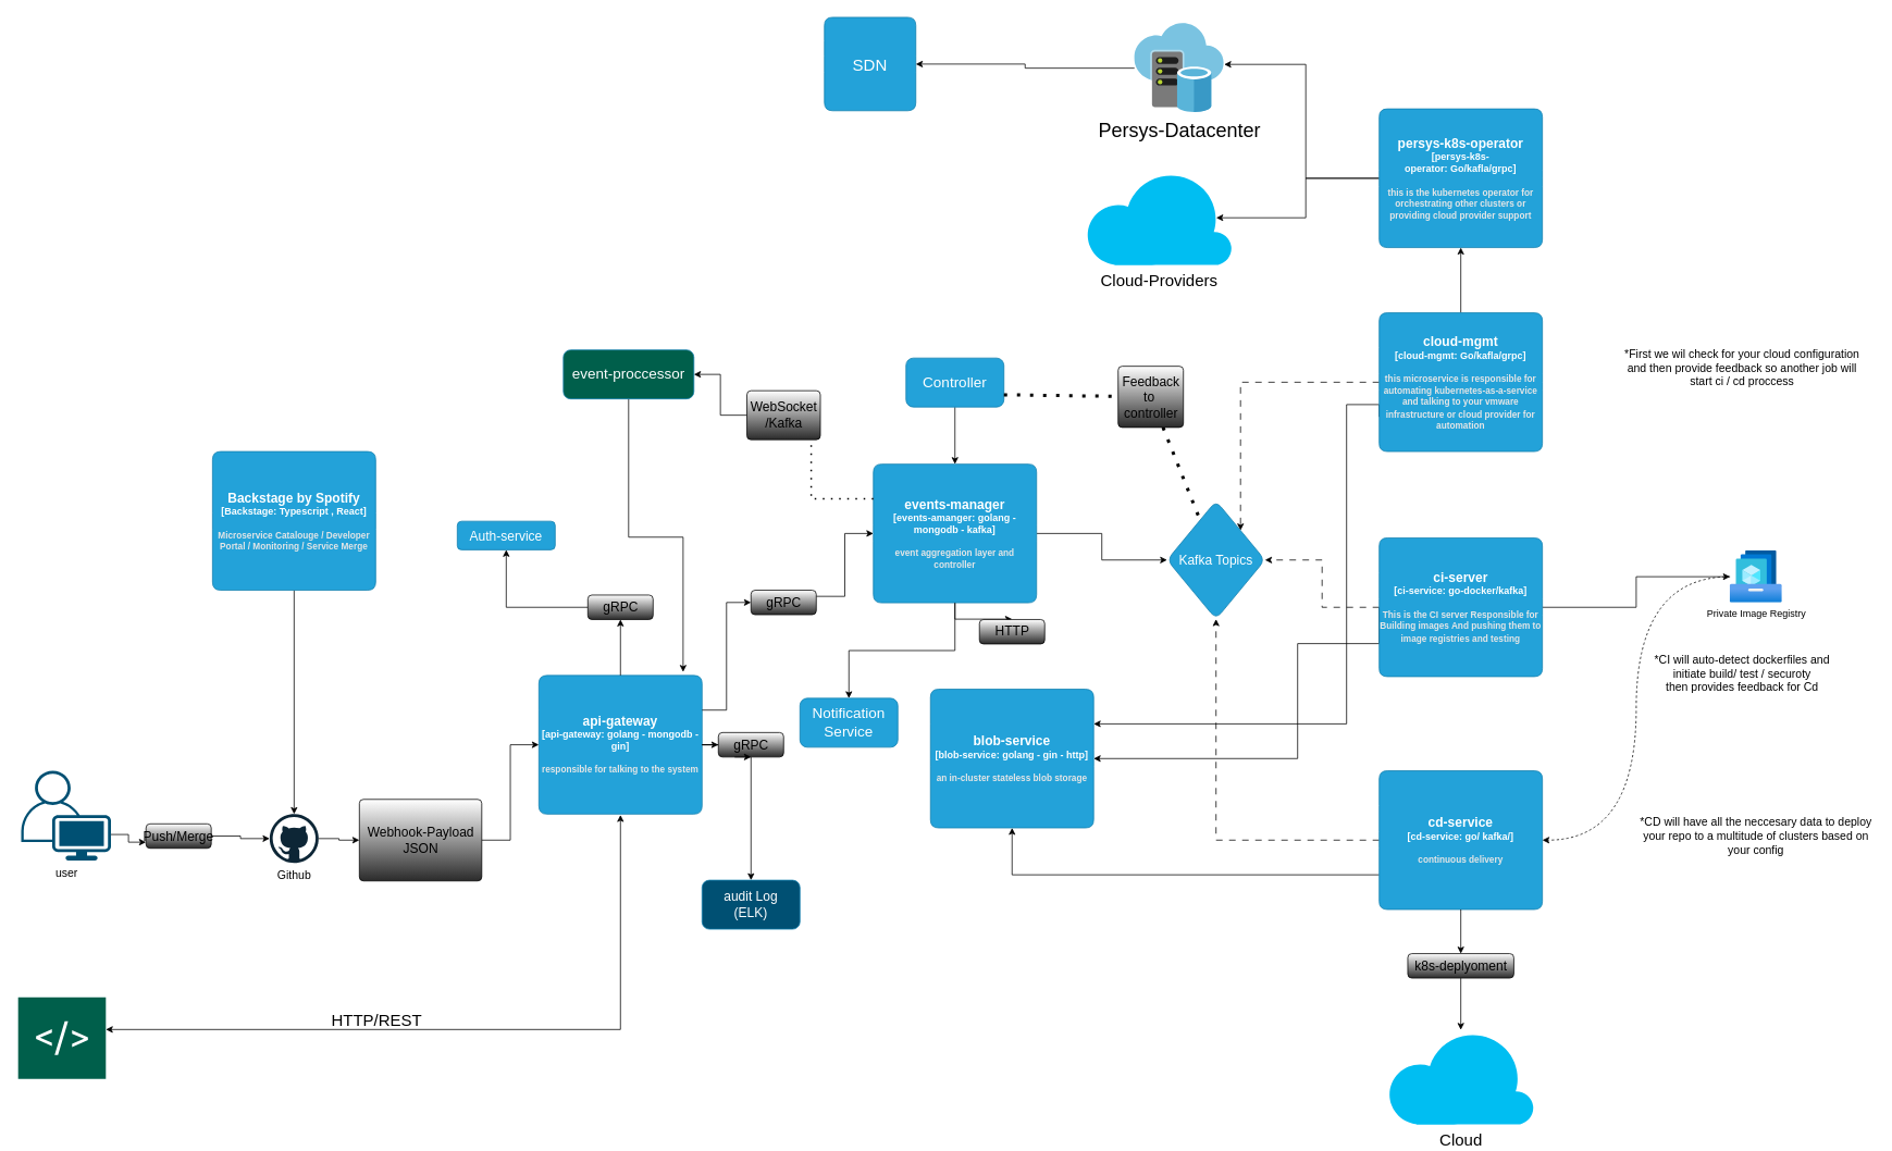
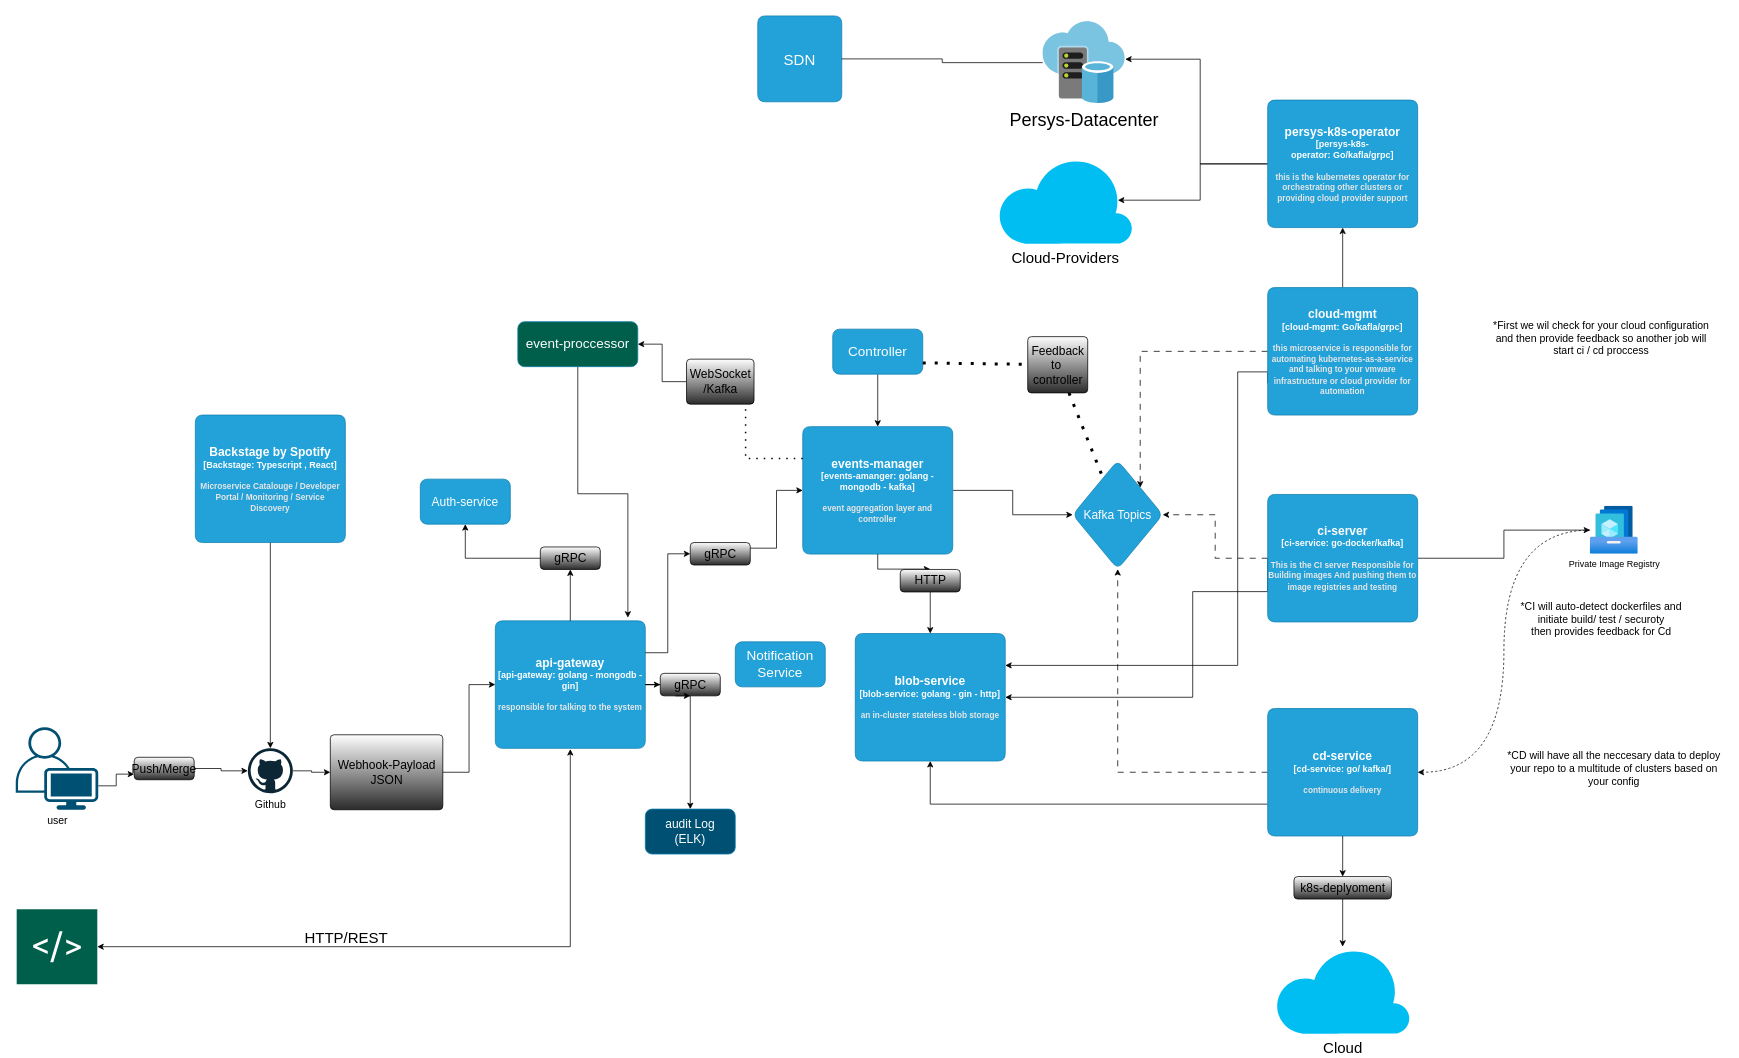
- <mxCell id="30" style="edgeStyle=orthogonalEdgeStyle;rounded=0;orthogonalLoop=1;jettySize=auto;html=1;" edge="1" parent="1" source="31" target="29"><mxGeometry relative="1" as="geometry" /></mxCell>
+ <mxCell id="30" style="edgeStyle=orthogonalEdgeStyle;rounded=0;orthogonalLoop=1;jettySize=auto;html=1;endArrow=none;" edge="1" parent="1" source="31" target="29"><mxGeometry relative="1" as="geometry" /></mxCell>
- <mxCell id="28" value="&lt;font style=&quot;font-size: 16px&quot;&gt;&lt;b&gt;Backstage by Spotify&lt;/font&gt;&lt;div&gt;[Backstage:&amp;nbsp;Typescript , React]&lt;/div&gt;&lt;br&gt;&lt;div&gt;&lt;font style=&quot;font-size: 11px&quot;&gt;&lt;font color=&quot;#E6E6E6&quot;&gt;Microservice Catalouge / Developer Portal / Monitoring / Service Merge&lt;/font&gt;&lt;/div&gt;" style="shape=hexagon;size=-190;perimeter=hexagonPerimeter2;whiteSpace=wrap;html=1;fixedSize=1;rounded=1;labelBackgroundColor=none;fillColor=#23A2D9;fontSize=12;fontColor=#ffffff;align=center;strokeColor=#0E7DAD;metaEdit=1;points=[[0.5,0,0],[1,0.25,0],[1,0.5,0],[1,0.75,0],[0.5,1,0],[0,0.75,0],[0,0.5,0],[0,0.25,0]];resizable=0;" parent="1" vertex="1"><mxGeometry x="260" y="552.55" width="200" height="170" as="geometry" /></mxCell>
+ <mxCell id="28" value="&lt;font style=&quot;font-size: 16px&quot;&gt;&lt;b&gt;Backstage by Spotify&lt;/font&gt;&lt;div&gt;[Backstage:&amp;nbsp;Typescript , React]&lt;/div&gt;&lt;br&gt;&lt;div&gt;&lt;font style=&quot;font-size: 11px&quot;&gt;&lt;font color=&quot;#E6E6E6&quot;&gt;Microservice Catalouge / Developer Portal / Monitoring / Service Discovery&lt;/font&gt;&lt;/div&gt;" style="shape=hexagon;size=-190;perimeter=hexagonPerimeter2;whiteSpace=wrap;html=1;fixedSize=1;rounded=1;labelBackgroundColor=none;fillColor=#23A2D9;fontSize=12;fontColor=#ffffff;align=center;strokeColor=#0E7DAD;metaEdit=1;points=[[0.5,0,0],[1,0.25,0],[1,0.5,0],[1,0.75,0],[0.5,1,0],[0,0.75,0],[0,0.5,0],[0,0.25,0]];resizable=0;" parent="1" vertex="1"><mxGeometry x="260" y="552.55" width="200" height="170" as="geometry" /></mxCell>
- <mxCell id="36" value="&lt;font size=&quot;3&quot;&gt;Auth-service&lt;/font&gt;" style="whiteSpace=wrap;html=1;fillColor=#23A2D9;strokeColor=#0E7DAD;fontColor=#ffffff;rounded=1;labelBackgroundColor=none;" vertex="1" parent="1"><mxGeometry x="560" y="638" width="120" height="35" as="geometry" /></mxCell>
+ <mxCell id="36" value="&lt;font size=&quot;3&quot;&gt;Auth-service&lt;/font&gt;" style="whiteSpace=wrap;html=1;fillColor=#23A2D9;strokeColor=#0E7DAD;fontColor=#ffffff;rounded=1;labelBackgroundColor=none;" vertex="1" parent="1"><mxGeometry x="560" y="638" width="120" height="60" as="geometry" /></mxCell>
+ <mxCell id="32" value="" style="edgeStyle=orthogonalEdgeStyle;rounded=0;orthogonalLoop=1;jettySize=auto;html=1;" edge="1" parent="1" source="51" target="49"><mxGeometry relative="1" as="geometry" /></mxCell>
- <mxCell id="34" value="" style="edgeStyle=orthogonalEdgeStyle;rounded=0;orthogonalLoop=1;jettySize=auto;html=1;" edge="1" parent="1" source="35" target="72"><mxGeometry relative="1" as="geometry" /></mxCell>
- <mxCell id="4" value="&lt;font style=&quot;font-size: 14px&quot;&gt;user&lt;/font&gt;" style="points=[[0.35,0,0],[0.98,0.51,0],[1,0.71,0],[0.67,1,0],[0,0.795,0],[0,0.65,0]];verticalLabelPosition=bottom;sketch=0;html=1;verticalAlign=top;aspect=fixed;align=center;pointerEvents=1;shape=mxgraph.cisco19.user;fillColor=#005073;strokeColor=none;" parent="1" vertex="1"><mxGeometry x="25.5" y="943.9" width="110" height="110" as="geometry" /></mxCell>
+ <mxCell id="4" value="&lt;font style=&quot;font-size: 14px&quot;&gt;user&lt;/font&gt;" style="points=[[0.35,0,0],[0.98,0.51,0],[1,0.71,0],[0.67,1,0],[0,0.795,0],[0,0.65,0]];verticalLabelPosition=bottom;sketch=0;html=1;verticalAlign=top;aspect=fixed;align=center;pointerEvents=1;shape=mxgraph.cisco19.user;fillColor=#005073;strokeColor=none;" parent="1" vertex="1"><mxGeometry x="20.5" y="968.9" width="110" height="110" as="geometry" /></mxCell>
- <mxCell id="26" value="CLI-client&lt;br&gt;Shipper-CLI" style="sketch=0;pointerEvents=1;shadow=0;dashed=0;html=1;strokeColor=none;fillColor=#005F4B;labelPosition=center;verticalLabelPosition=bottom;verticalAlign=top;align=center;outlineConnect=0;shape=mxgraph.veeam2.command_line;labelBackgroundColor=none;fontSize=20;fontColor=#FFFFFF;" parent="1" vertex="1"><mxGeometry x="21.75" y="1221.5" width="107.5" height="100" as="geometry" /></mxCell>
+ <mxCell id="26" value="CLI-client&lt;br&gt;Shipper-CLI" style="sketch=0;pointerEvents=1;shadow=0;dashed=0;html=1;strokeColor=none;fillColor=#005F4B;labelPosition=center;verticalLabelPosition=bottom;verticalAlign=top;align=center;outlineConnect=0;shape=mxgraph.veeam2.command_line;labelBackgroundColor=none;fontSize=20;fontColor=#FFFFFF;" parent="1" vertex="1"><mxGeometry x="21.75" y="1211.5" width="107.5" height="100" as="geometry" /></mxCell>
